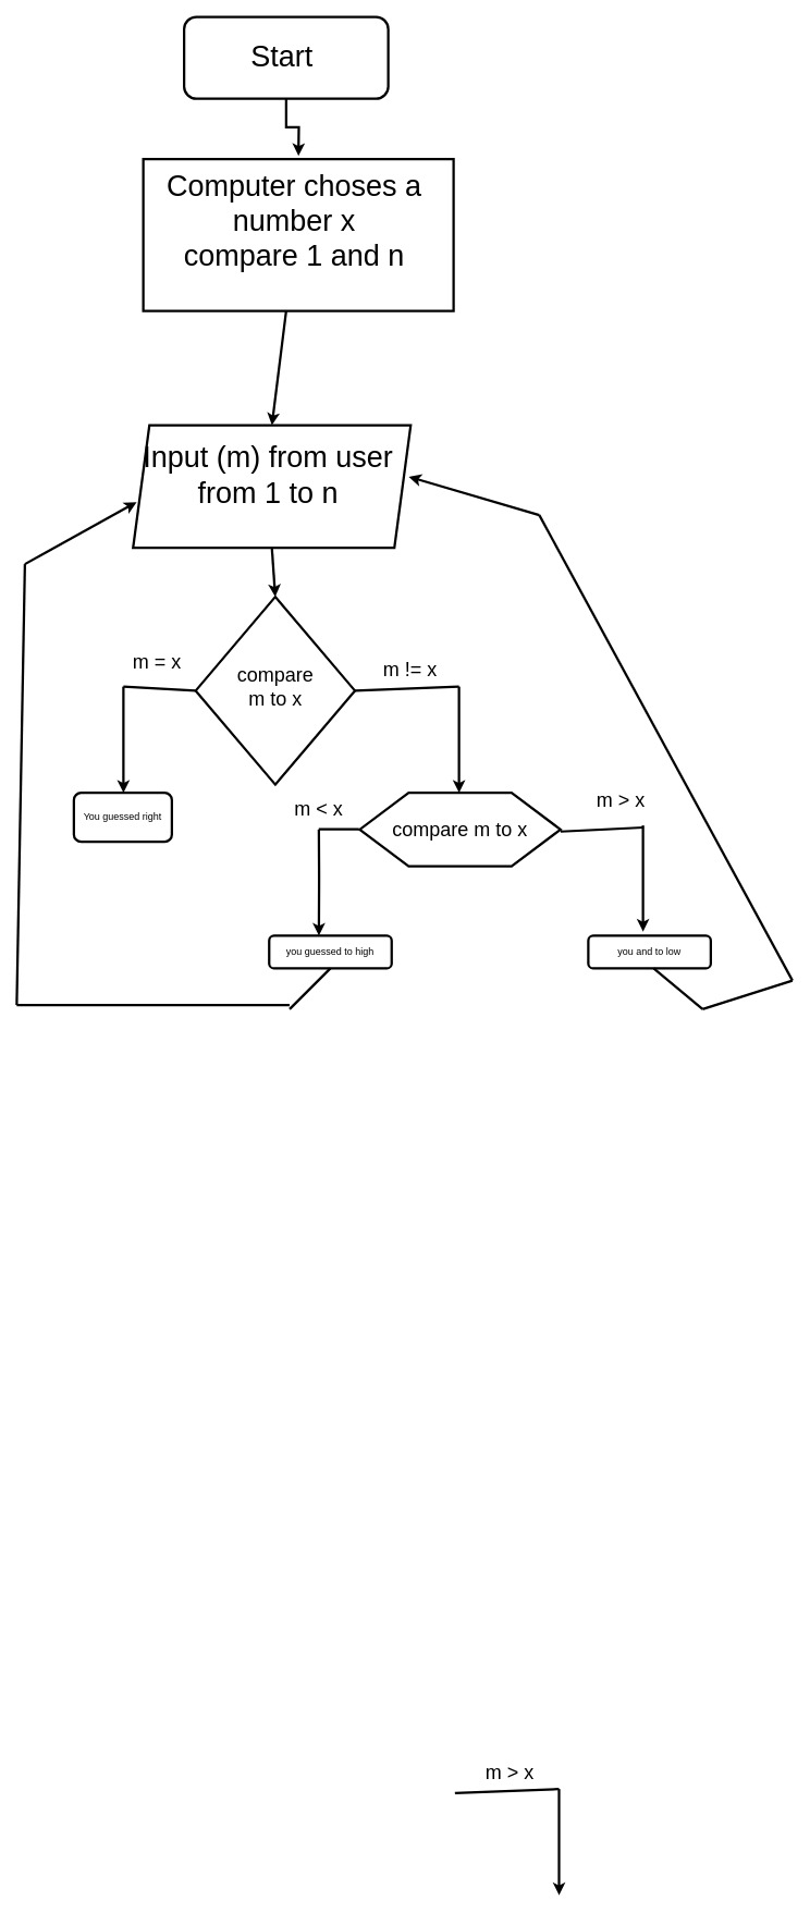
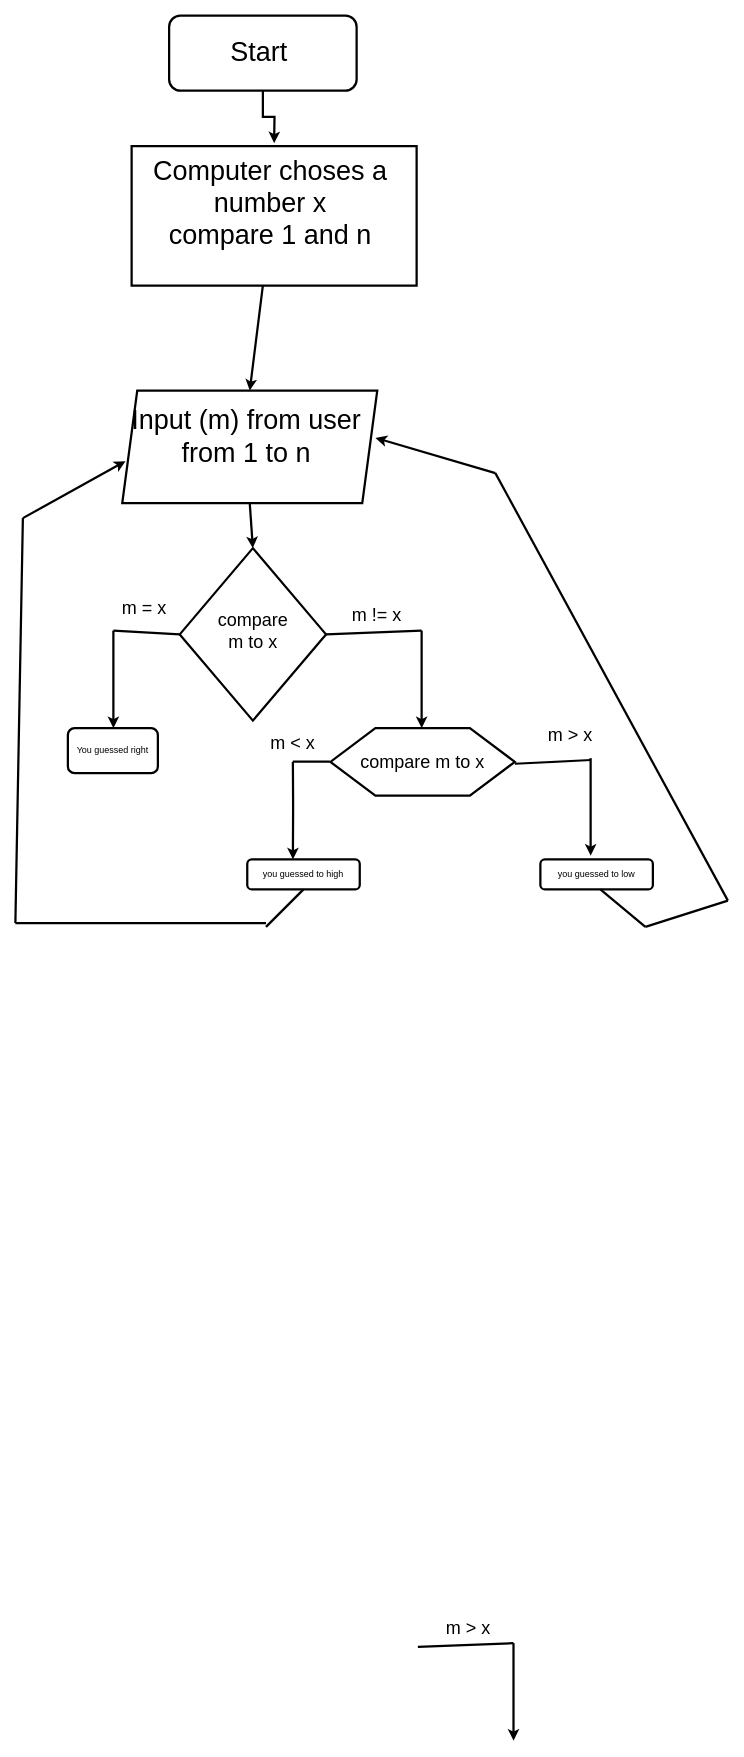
- <mxCell id="34" value="you and to low" style="rounded=1;whiteSpace=wrap;html=1;strokeWidth=3;" vertex="1" parent="1"><mxGeometry x="720" y="1145" width="150" height="40" as="geometry" /></mxCell>
+ <mxCell id="34" value="you guessed to low" style="rounded=1;whiteSpace=wrap;html=1;strokeWidth=3;" vertex="1" parent="1"><mxGeometry x="720" y="1145" width="150" height="40" as="geometry" /></mxCell>
